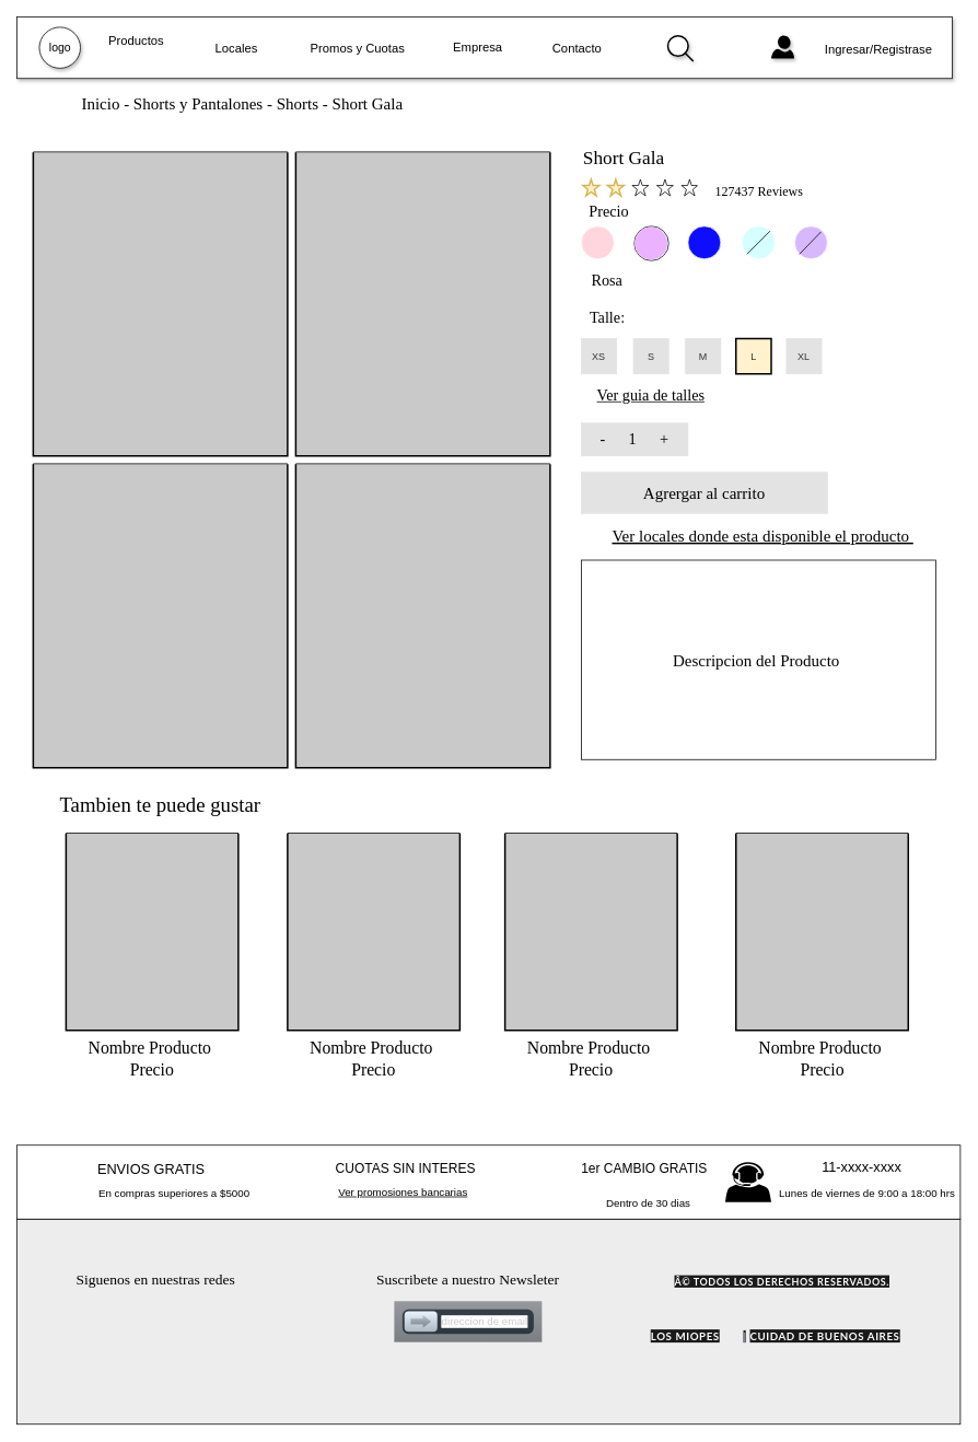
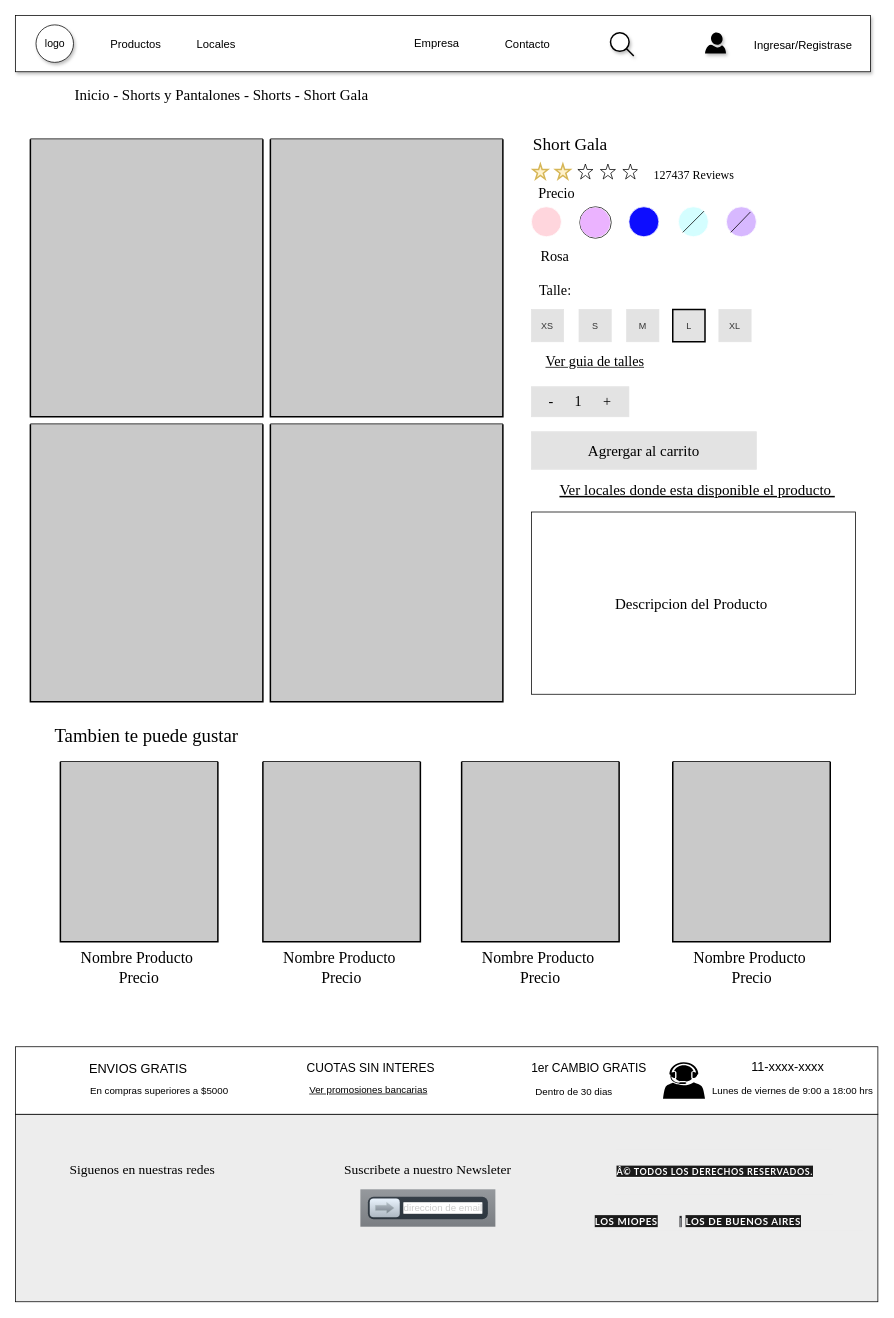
- <mxCell id="45" value="Productos" style="rounded=0;whiteSpace=wrap;html=1;shadow=1;fontSize=15;align=left;strokeColor=#FFFFFF;strokeWidth=0;opacity=0;" parent="1" vertex="1"><mxGeometry x="130" y="31.25" width="80" height="32.5" as="geometry" /></mxCell>
+ <mxCell id="45" value="Productos" style="rounded=0;whiteSpace=wrap;html=1;shadow=1;fontSize=15;align=left;strokeColor=#FFFFFF;strokeWidth=0;opacity=0;" parent="1" vertex="1"><mxGeometry x="145" y="41.25" width="80" height="32.5" as="geometry" /></mxCell>
- <mxCell id="48" value="Promos y Cuotas&amp;nbsp;" style="rounded=0;whiteSpace=wrap;html=1;shadow=1;fontSize=15;align=left;strokeColor=#FFFFFF;strokeWidth=0;opacity=0;" parent="1" vertex="1"><mxGeometry x="376" y="41.25" width="150" height="32.5" as="geometry" /></mxCell>
- <mxCell id="22" value="L" style="whiteSpace=wrap;html=1;aspect=fixed;strokeWidth=2;fillColor=#fff2cc;fontColor=#333333;strokeColor=#000000;" parent="1" vertex="1"><mxGeometry x="896.5" y="412" width="43" height="43" as="geometry" /></mxCell>
+ <mxCell id="22" value="L" style="whiteSpace=wrap;html=1;aspect=fixed;strokeWidth=2;fillColor=#E3E3E3;fontColor=#333333;strokeColor=#000000;" parent="1" vertex="1"><mxGeometry x="896.5" y="412" width="43" height="43" as="geometry" /></mxCell>
- <mxCell id="76" value="&lt;font style=&quot;font-size: 13px&quot;&gt;Dentro de 30 dias&lt;/font&gt;" style="rounded=0;whiteSpace=wrap;html=1;fontSize=16;fontColor=none;fillColor=none;strokeColor=none;" vertex="1" parent="1"><mxGeometry x="725" y="1455" width="130" height="17.19" as="geometry" /></mxCell>
+ <mxCell id="76" value="&lt;font style=&quot;font-size: 13px&quot;&gt;Dentro de 30 dias&lt;/font&gt;" style="rounded=0;whiteSpace=wrap;html=1;fontSize=16;fontColor=none;fillColor=none;strokeColor=none;" vertex="1" parent="1"><mxGeometry x="700" y="1445" width="130" height="17.19" as="geometry" /></mxCell>
- <mxCell id="80" value="&lt;font face=&quot;lato, sans-serif&quot; style=&quot;font-size: 13px;&quot;&gt;&lt;span style=&quot;font-size: 13px; letter-spacing: 0.75px; text-transform: uppercase; background-color: rgb(26, 26, 26);&quot;&gt;&lt;b style=&quot;font-size: 13px;&quot;&gt;CUIDAD DE BUENOS AIRES&lt;/b&gt;&lt;/span&gt;&lt;/font&gt;" style="rounded=0;whiteSpace=wrap;html=1;labelBackgroundColor=#FFFFFF;sketch=0;fontSize=13;fontColor=#FFFFFF;strokeColor=#EDEDED;strokeWidth=1;fillColor=#EDEDED;gradientColor=none;gradientDirection=south;align=left;" vertex="1" parent="1"><mxGeometry x="912" y="1615" width="238.5" height="25" as="geometry" /></mxCell>
+ <mxCell id="80" value="&lt;font face=&quot;lato, sans-serif&quot; style=&quot;font-size: 13px;&quot;&gt;&lt;span style=&quot;font-size: 13px; letter-spacing: 0.75px; text-transform: uppercase; background-color: rgb(26, 26, 26);&quot;&gt;&lt;b style=&quot;font-size: 13px;&quot;&gt;LOS DE BUENOS AIRES&lt;/b&gt;&lt;/span&gt;&lt;/font&gt;" style="rounded=0;whiteSpace=wrap;html=1;labelBackgroundColor=#FFFFFF;sketch=0;fontSize=13;fontColor=#FFFFFF;strokeColor=#EDEDED;strokeWidth=1;fillColor=#EDEDED;gradientColor=none;gradientDirection=south;align=left;" vertex="1" parent="1"><mxGeometry x="912" y="1615" width="238.5" height="25" as="geometry" /></mxCell>
